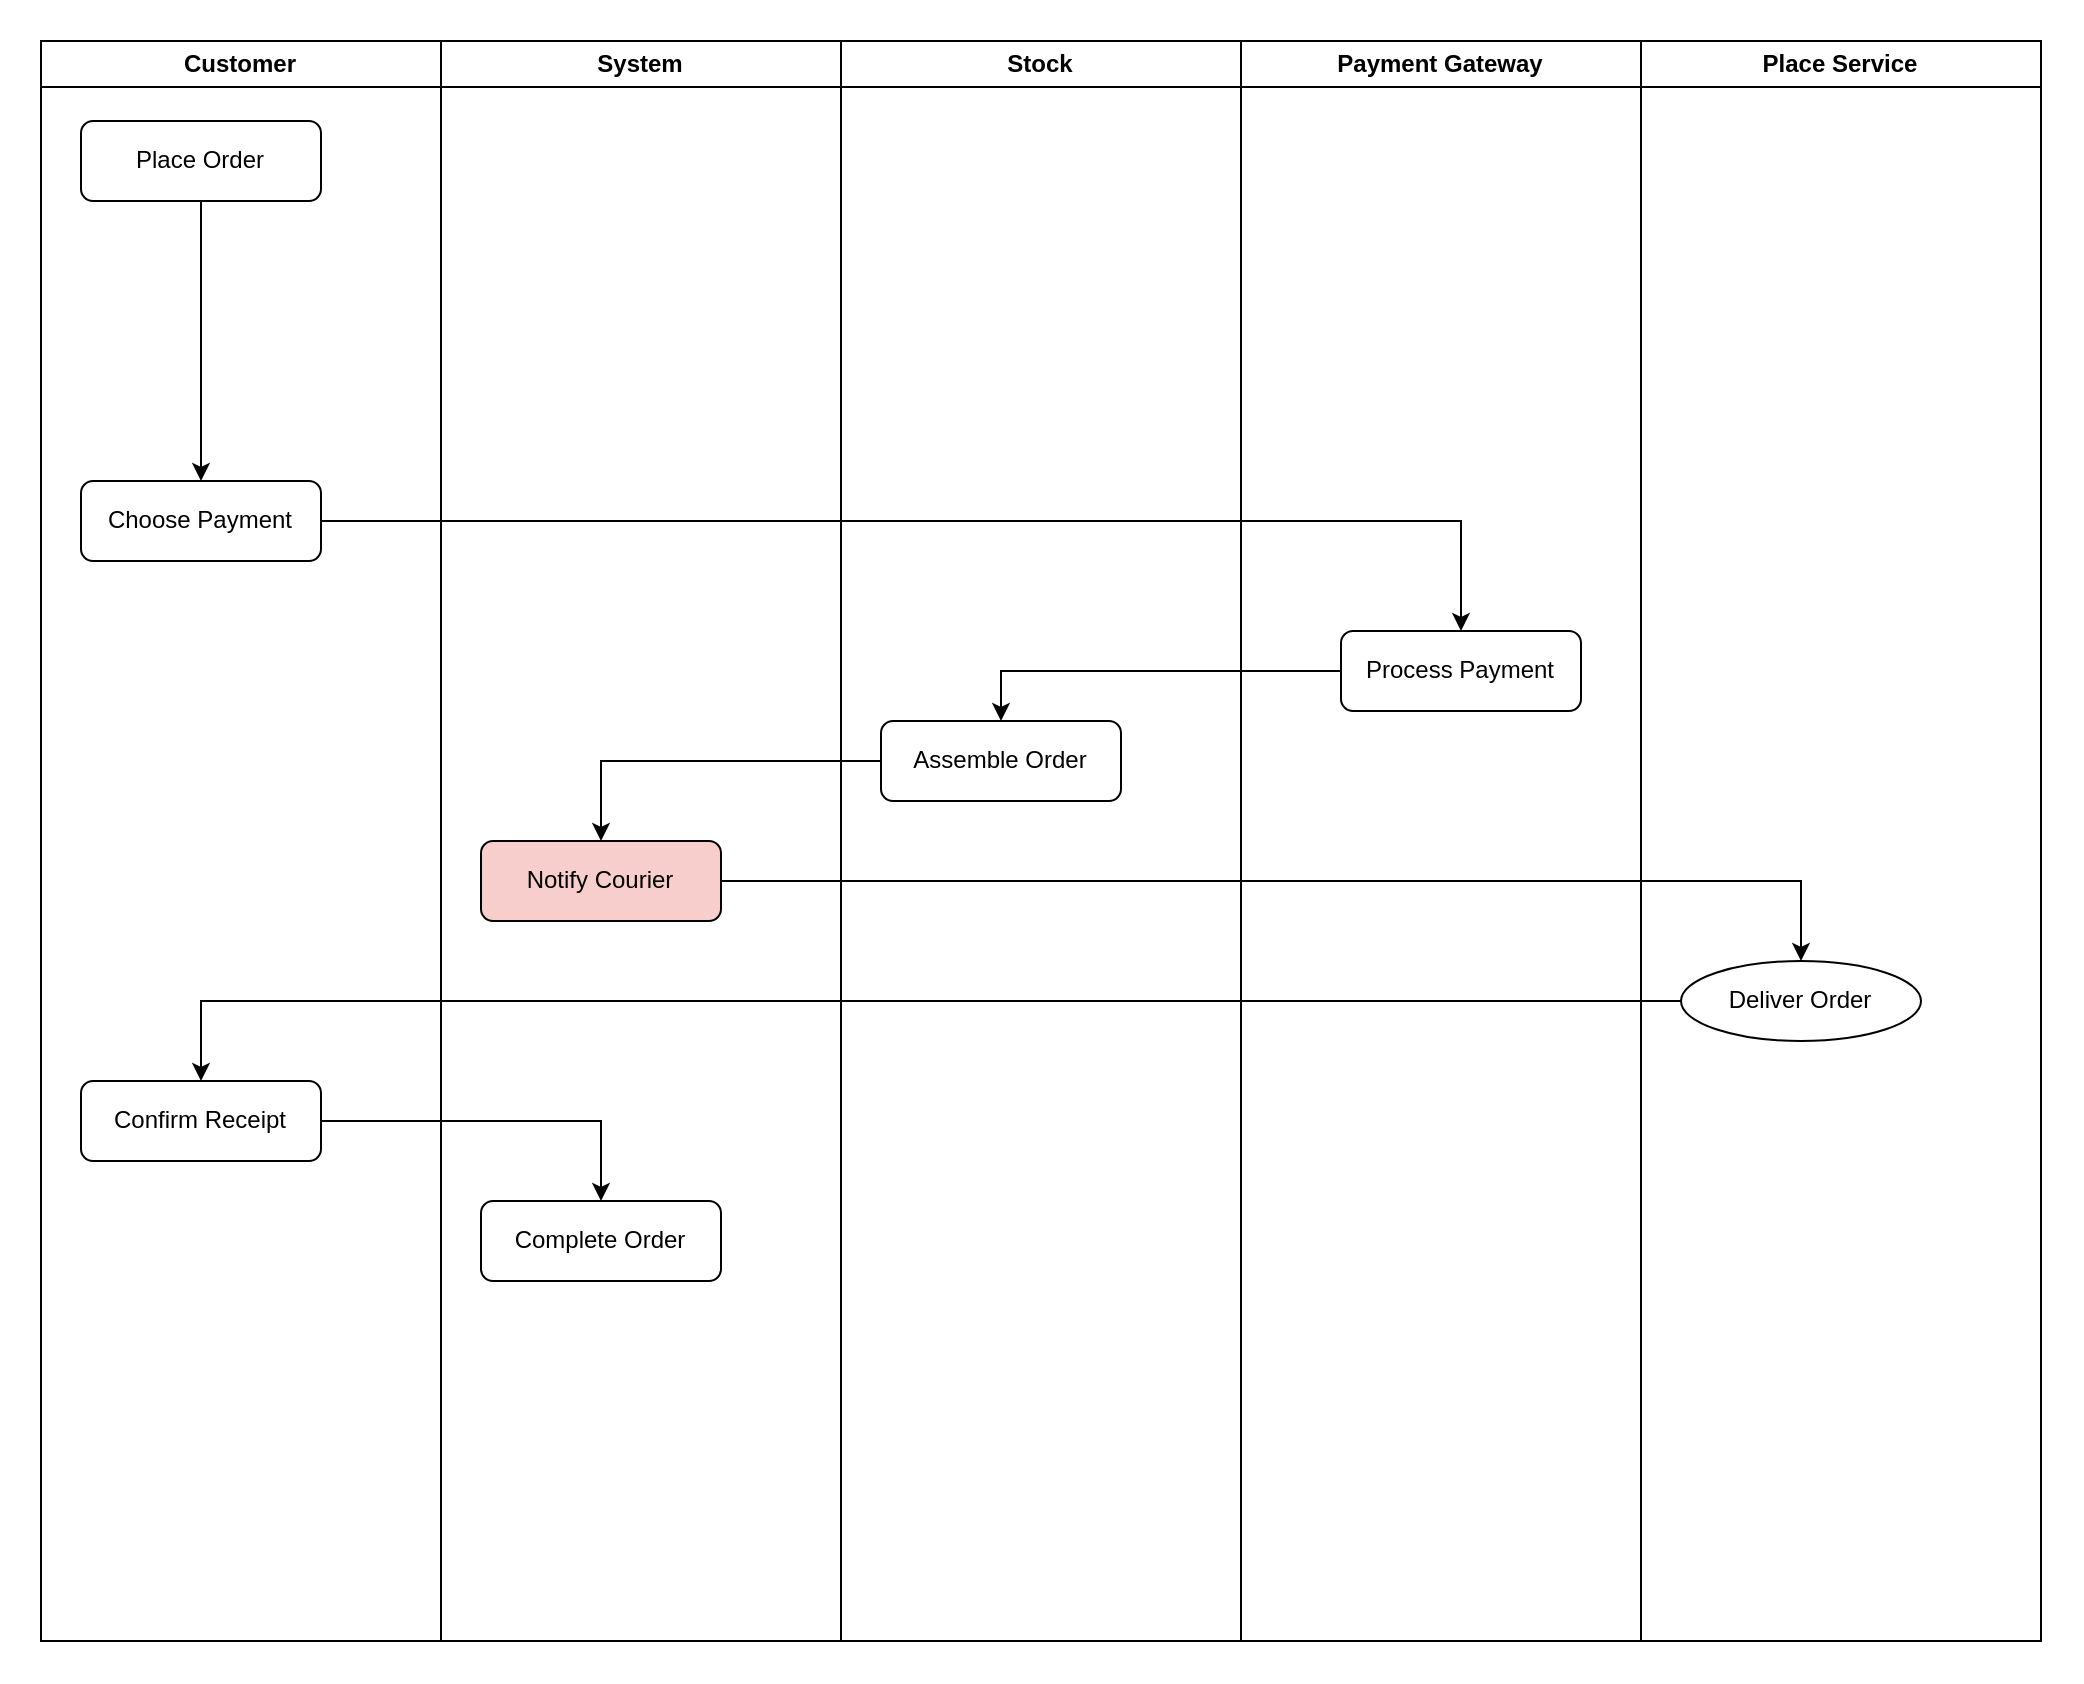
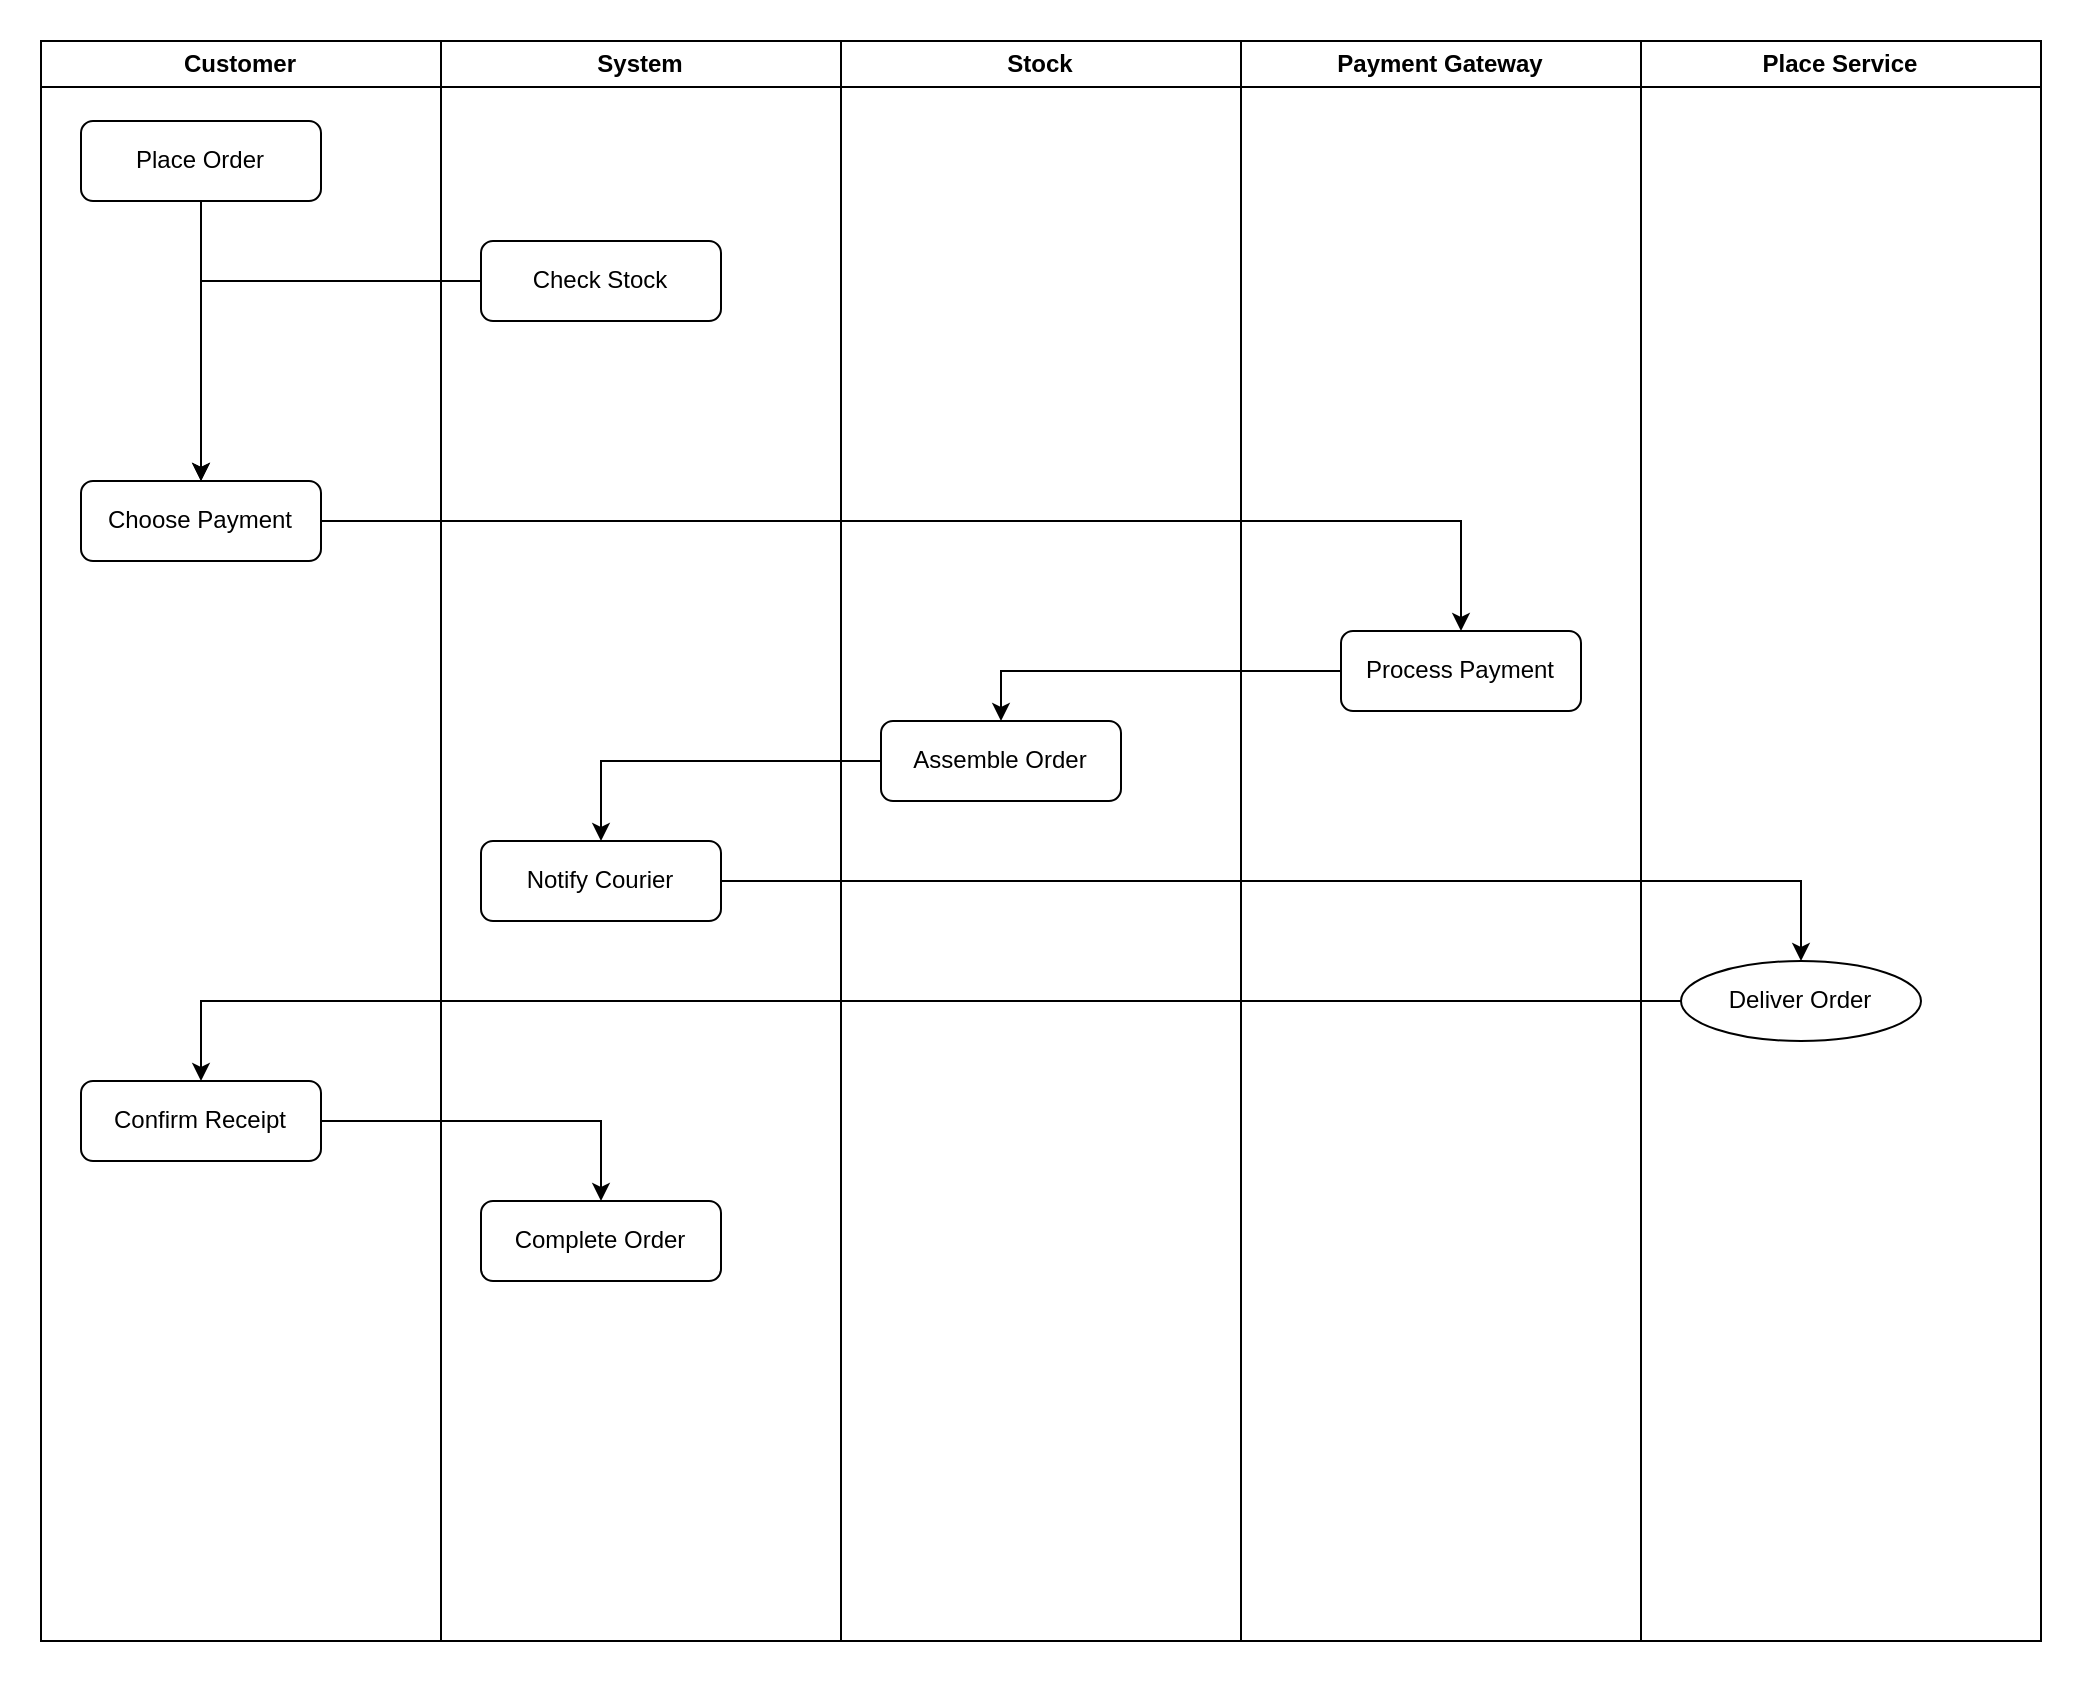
+ <mxCell id="17" style="edgeStyle=orthogonalEdgeStyle;rounded=0;html=1;" parent="1" source="7" target="4" edge="1"><mxGeometry relative="1" as="geometry" /></mxCell>
+ <mxCell id="7" value="Check Stock" style="rounded=1;whiteSpace=wrap;html=1;" parent="6" vertex="1"><mxGeometry x="20" y="100" width="120" height="40" as="geometry" /></mxCell>
- <mxCell id="8" value="Notify Courier" style="rounded=1;whiteSpace=wrap;html=1;fillColor=#f8cecc;" parent="6" vertex="1"><mxGeometry x="20" y="400" width="120" height="40" as="geometry" /></mxCell>
+ <mxCell id="8" value="Notify Courier" style="rounded=1;whiteSpace=wrap;html=1;" parent="6" vertex="1"><mxGeometry x="20" y="400" width="120" height="40" as="geometry" /></mxCell>
